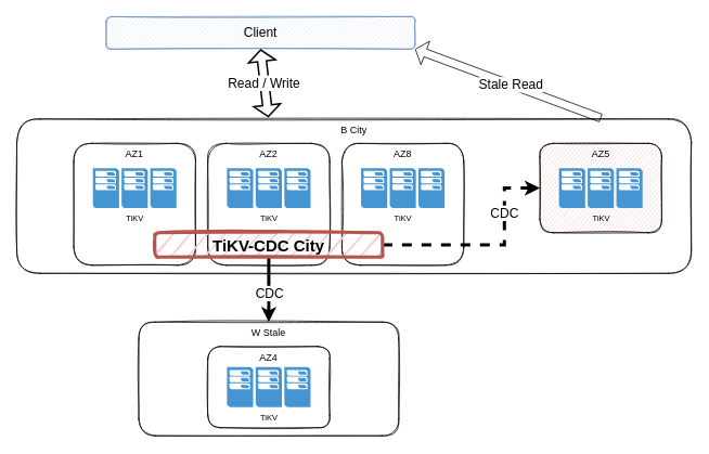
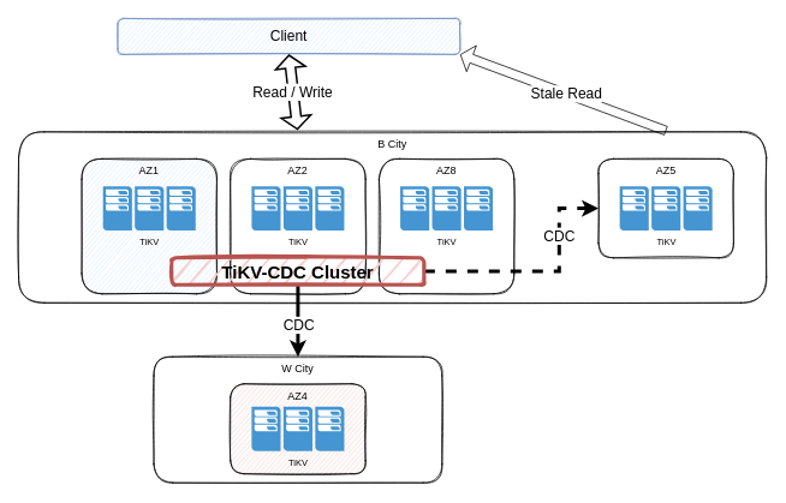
- <mxCell id="4" value="AZ1" style="rounded=1;whiteSpace=wrap;html=1;sketch=1;verticalAlign=top;comic=0;" parent="1" vertex="1"><mxGeometry x="90" y="176.06" width="150" height="150" as="geometry" /></mxCell>
+ <mxCell id="4" value="AZ1" style="rounded=1;whiteSpace=wrap;html=1;sketch=1;verticalAlign=top;comic=0;fillColor=#dae8fc;" parent="1" vertex="1"><mxGeometry x="90" y="176.06" width="150" height="150" as="geometry" /></mxCell>
- <mxCell id="10" value="AZ5" style="rounded=1;whiteSpace=wrap;html=1;sketch=1;verticalAlign=top;comic=0;fillColor=#f8cecc;" parent="1" vertex="1"><mxGeometry x="663.6" y="176.06" width="150" height="110" as="geometry" /></mxCell>
+ <mxCell id="10" value="AZ5" style="rounded=1;whiteSpace=wrap;html=1;sketch=1;verticalAlign=top;comic=0;" parent="1" vertex="1"><mxGeometry x="663.6" y="176.06" width="150" height="110" as="geometry" /></mxCell>
- <mxCell id="18" value="TiKV-CDC City" style="rounded=1;whiteSpace=wrap;html=1;comic=0;sketch=1;fontSize=20;verticalAlign=middle;fillColor=#f8cecc;strokeColor=#b85450;strokeWidth=4;fontStyle=1;" parent="1" vertex="1"><mxGeometry x="190" y="286.06" width="280" height="30" as="geometry" /></mxCell>
+ <mxCell id="18" value="TiKV-CDC Cluster" style="rounded=1;whiteSpace=wrap;html=1;comic=0;sketch=1;fontSize=20;verticalAlign=middle;fillColor=#f8cecc;strokeColor=#b85450;strokeWidth=4;fontStyle=1;" parent="1" vertex="1"><mxGeometry x="190" y="286.06" width="280" height="30" as="geometry" /></mxCell>
- <mxCell id="2" value="W Stale" style="rounded=1;whiteSpace=wrap;html=1;sketch=1;verticalAlign=top;comic=0;" parent="1" vertex="1"><mxGeometry x="170" y="396.06" width="320" height="140" as="geometry" /></mxCell>
+ <mxCell id="2" value="W City" style="rounded=1;whiteSpace=wrap;html=1;sketch=1;verticalAlign=top;comic=0;" parent="1" vertex="1"><mxGeometry x="170" y="396.06" width="320" height="140" as="geometry" /></mxCell>
- <mxCell id="12" value="AZ4" style="rounded=1;whiteSpace=wrap;html=1;sketch=1;verticalAlign=top;comic=0;fontSize=12;" parent="1" vertex="1"><mxGeometry x="255" y="426.06" width="150" height="100" as="geometry" /></mxCell>
+ <mxCell id="12" value="AZ4" style="rounded=1;whiteSpace=wrap;html=1;sketch=1;verticalAlign=top;comic=0;fontSize=12;fillColor=#f8cecc;" parent="1" vertex="1"><mxGeometry x="255" y="426.06" width="150" height="100" as="geometry" /></mxCell>
